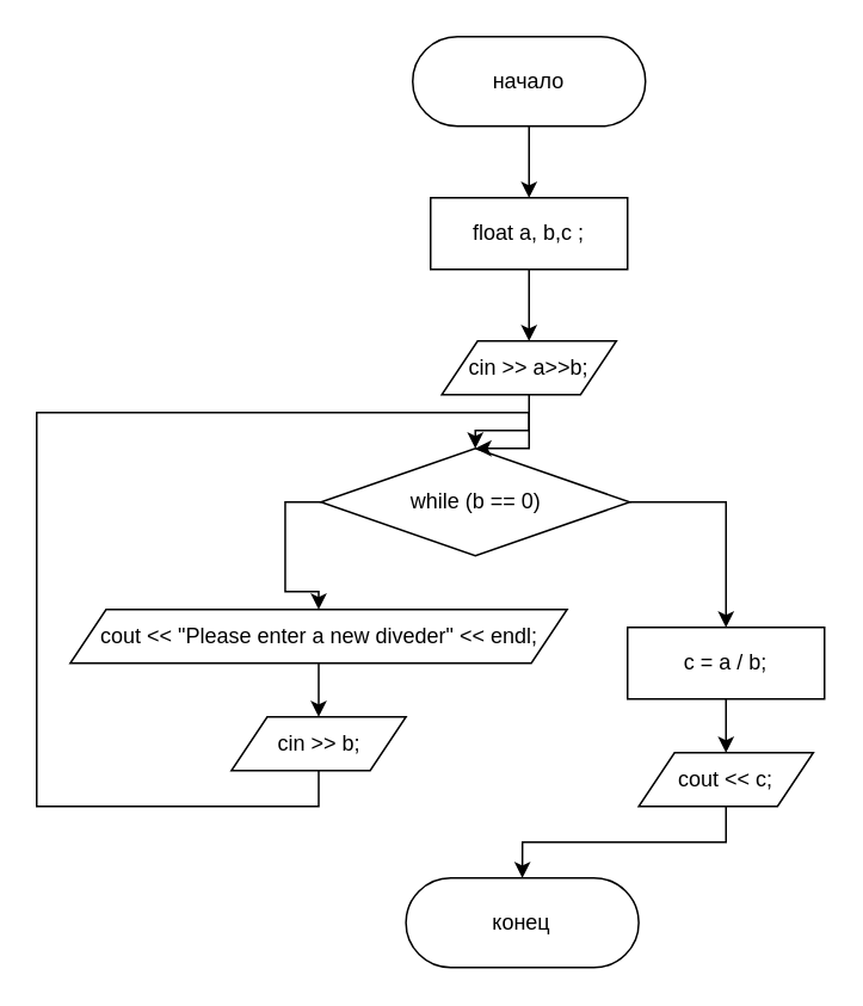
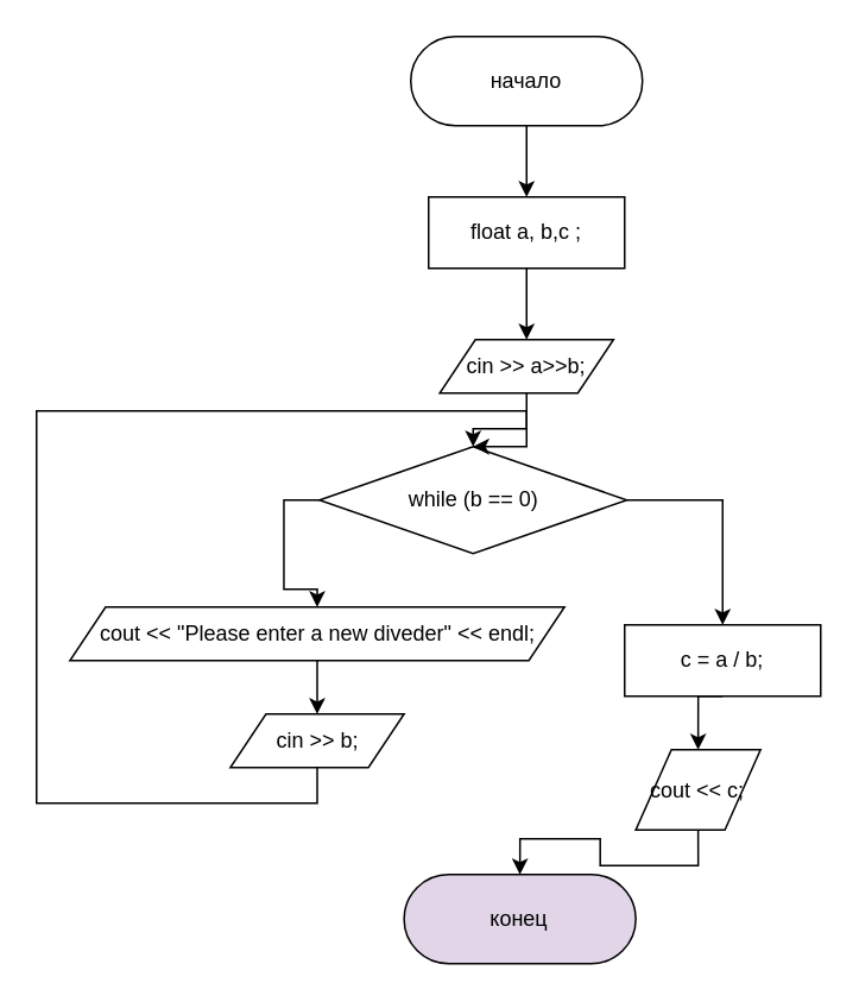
- <mxCell id="13" value="cout &amp;lt;&amp;lt; c;" style="shape=parallelogram;perimeter=parallelogramPerimeter;whiteSpace=wrap;html=1;fixedSize=1;rounded=1;arcSize=0;" vertex="1" parent="1"><mxGeometry x="356.25" y="420" width="97.5" height="30" as="geometry" /></mxCell>
+ <mxCell id="13" value="cout &amp;lt;&amp;lt; c;" style="shape=parallelogram;perimeter=parallelogramPerimeter;whiteSpace=wrap;html=1;fixedSize=1;rounded=1;arcSize=0;" vertex="1" parent="1"><mxGeometry x="356.25" y="420" width="70" height="45" as="geometry" /></mxCell>
- <mxCell id="8" value="конец" style="rounded=1;whiteSpace=wrap;html=1;arcSize=50;" vertex="1" parent="1"><mxGeometry x="226.25" y="490" width="130" height="50" as="geometry" /></mxCell>
+ <mxCell id="8" value="конец" style="rounded=1;whiteSpace=wrap;html=1;arcSize=50;fillColor=#e1d5e7;" vertex="1" parent="1"><mxGeometry x="226.25" y="490" width="130" height="50" as="geometry" /></mxCell>
